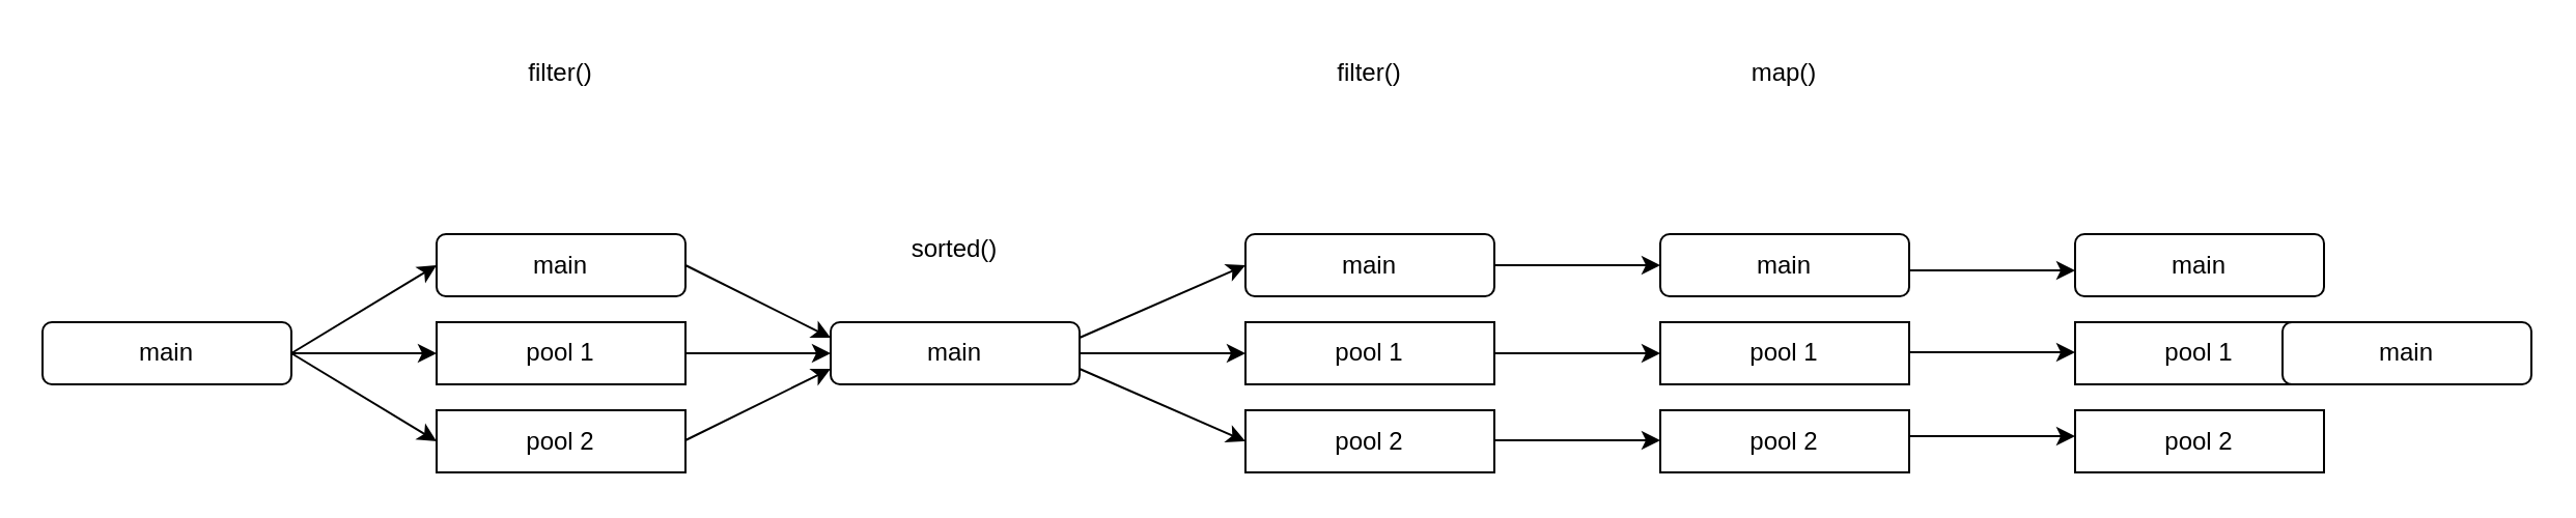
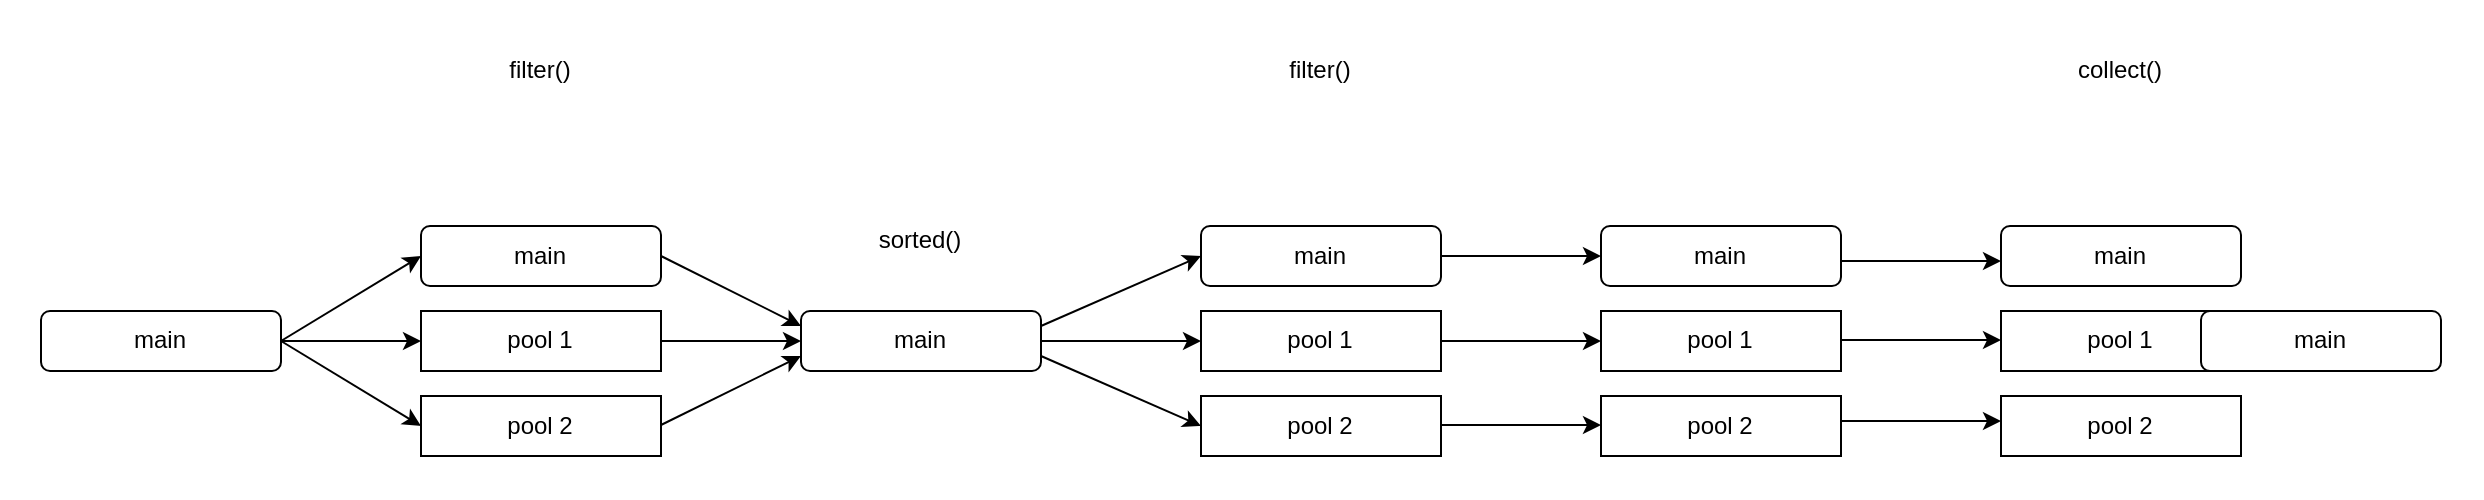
- <mxCell id="17" value="map()" style="text;html=1;align=center;verticalAlign=middle;whiteSpace=wrap;rounded=0;" vertex="1" parent="1"><mxGeometry x="830" y="20" width="60" height="30" as="geometry" /></mxCell>
+ <mxCell id="25" value="collect()" style="text;html=1;align=center;verticalAlign=middle;whiteSpace=wrap;rounded=0;" vertex="1" parent="1"><mxGeometry x="1030" y="20" width="60" height="30" as="geometry" /></mxCell>
